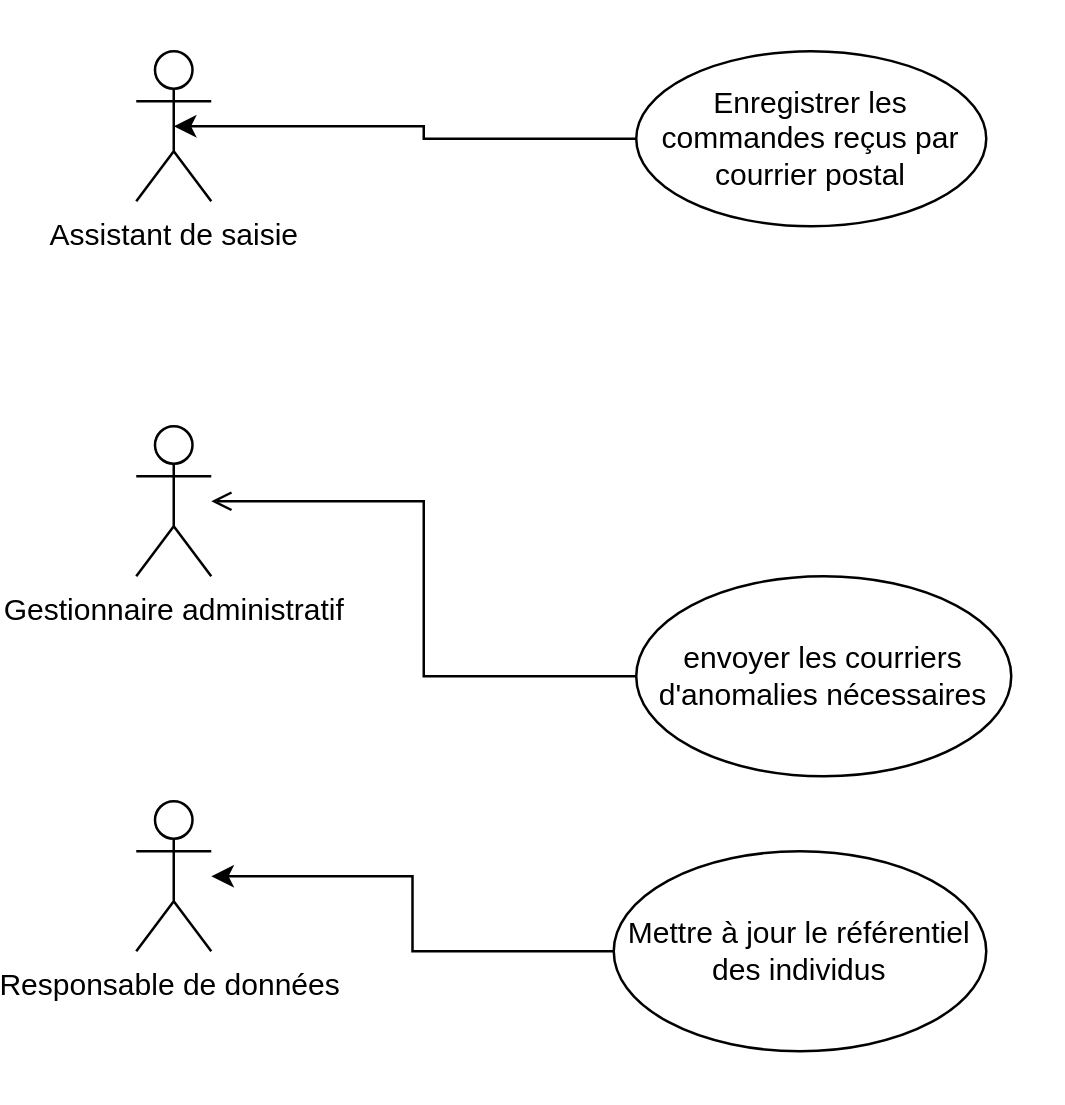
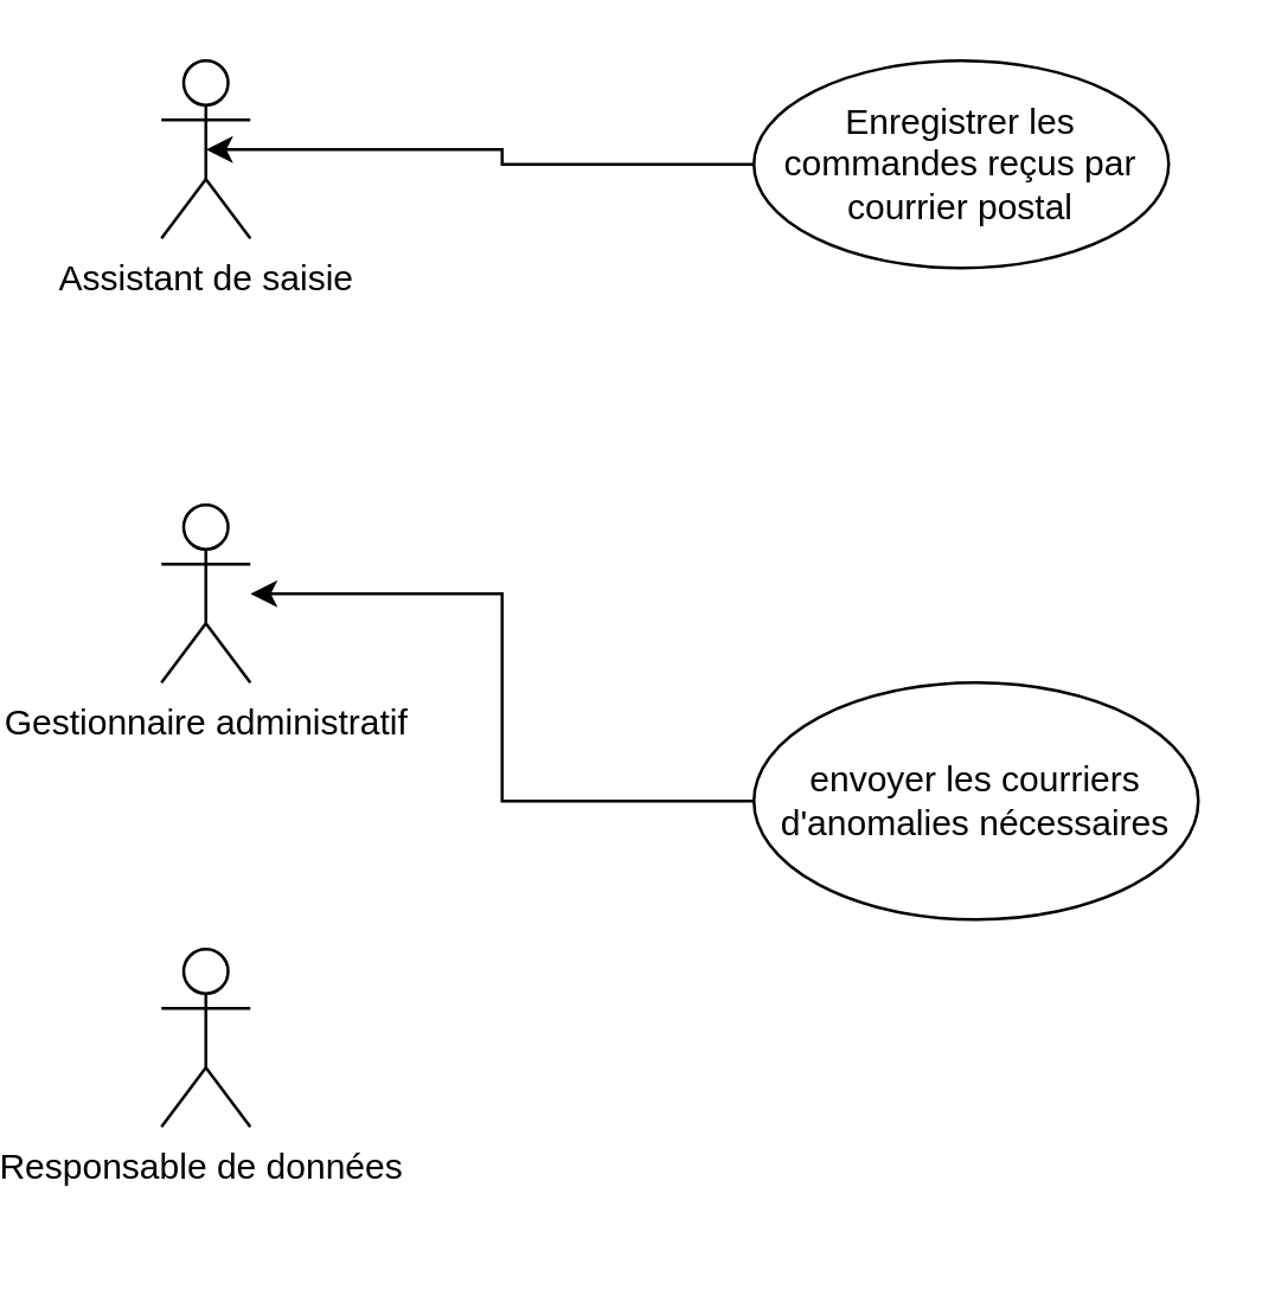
- <mxCell id="7" style="edgeStyle=orthogonalEdgeStyle;rounded=0;orthogonalLoop=1;jettySize=auto;html=1;endArrow=open;" edge="1" parent="1" source="8" target="3"><mxGeometry relative="1" as="geometry" /></mxCell>
+ <mxCell id="7" style="edgeStyle=orthogonalEdgeStyle;rounded=0;orthogonalLoop=1;jettySize=auto;html=1;" edge="1" parent="1" source="8" target="3"><mxGeometry relative="1" as="geometry" /></mxCell>
- <mxCell id="9" style="edgeStyle=orthogonalEdgeStyle;rounded=0;orthogonalLoop=1;jettySize=auto;html=1;" edge="1" parent="1" source="10" target="4"><mxGeometry relative="1" as="geometry" /></mxCell>
- <mxCell id="10" value="Mettre à jour le référentiel des individus" style="ellipse;whiteSpace=wrap;html=1;" vertex="1" parent="1"><mxGeometry x="211" y="340" width="149" height="80" as="geometry" /></mxCell>
